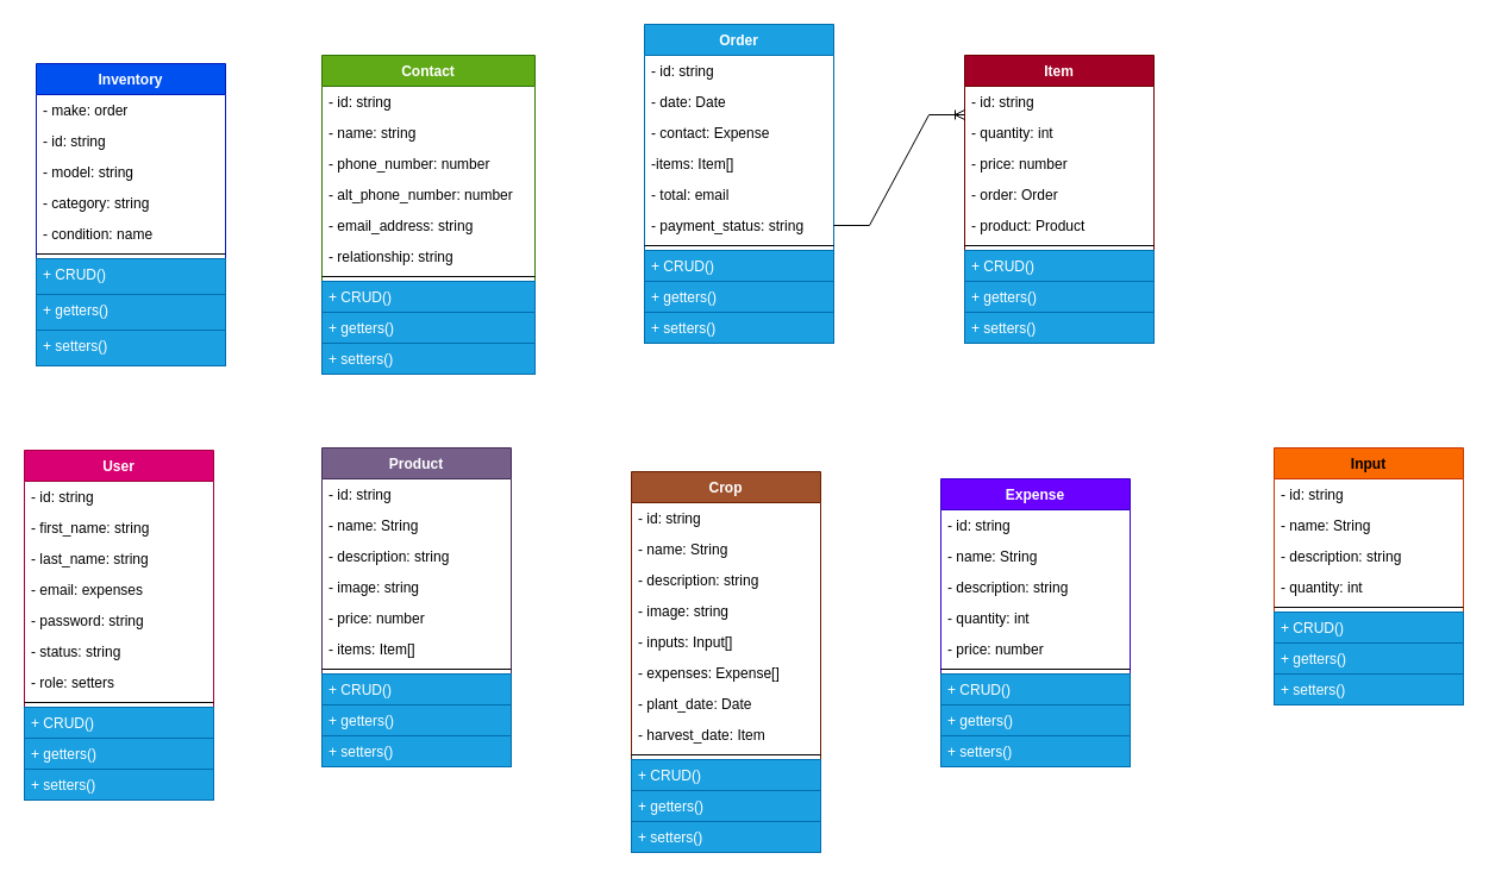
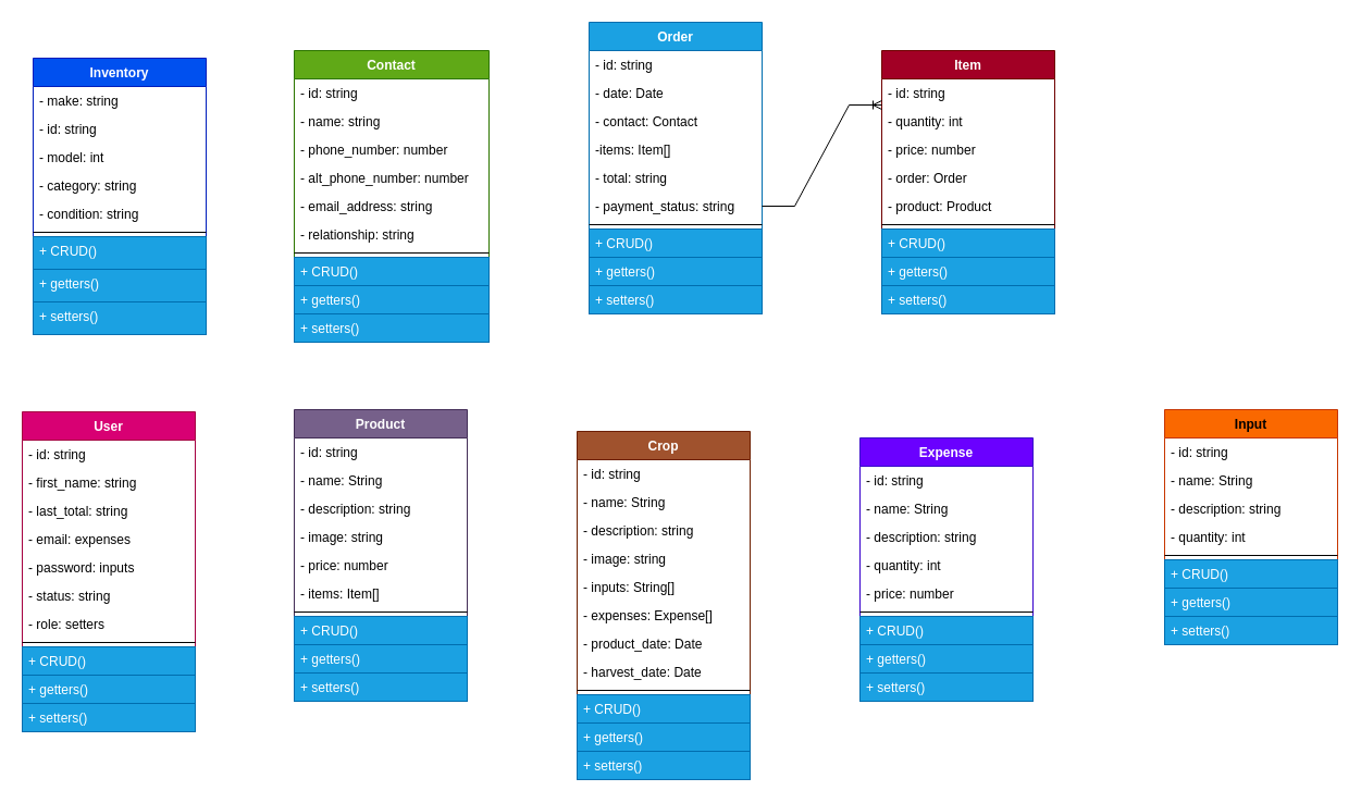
- <mxCell id="3" value="- make: order" style="text;strokeColor=none;fillColor=none;align=left;verticalAlign=top;spacingLeft=4;spacingRight=4;overflow=hidden;rotatable=0;points=[[0,0.5],[1,0.5]];portConstraint=eastwest;" parent="2" vertex="1"><mxGeometry y="26" width="159" height="26" as="geometry" /></mxCell>
+ <mxCell id="3" value="- make: string" style="text;strokeColor=none;fillColor=none;align=left;verticalAlign=top;spacingLeft=4;spacingRight=4;overflow=hidden;rotatable=0;points=[[0,0.5],[1,0.5]];portConstraint=eastwest;" parent="2" vertex="1"><mxGeometry y="26" width="159" height="26" as="geometry" /></mxCell>
- <mxCell id="26" value="- contact: Expense" style="text;strokeColor=none;fillColor=none;align=left;verticalAlign=top;spacingLeft=4;spacingRight=4;overflow=hidden;rotatable=0;points=[[0,0.5],[1,0.5]];portConstraint=eastwest;" parent="23" vertex="1"><mxGeometry y="78" width="159" height="26" as="geometry" /></mxCell>
+ <mxCell id="26" value="- contact: Contact" style="text;strokeColor=none;fillColor=none;align=left;verticalAlign=top;spacingLeft=4;spacingRight=4;overflow=hidden;rotatable=0;points=[[0,0.5],[1,0.5]];portConstraint=eastwest;" parent="23" vertex="1"><mxGeometry y="78" width="159" height="26" as="geometry" /></mxCell>
- <mxCell id="5" value="- model: string" style="text;strokeColor=none;fillColor=none;align=left;verticalAlign=top;spacingLeft=4;spacingRight=4;overflow=hidden;rotatable=0;points=[[0,0.5],[1,0.5]];portConstraint=eastwest;" parent="2" vertex="1"><mxGeometry y="78" width="159" height="26" as="geometry" /></mxCell>
+ <mxCell id="5" value="- model: int" style="text;strokeColor=none;fillColor=none;align=left;verticalAlign=top;spacingLeft=4;spacingRight=4;overflow=hidden;rotatable=0;points=[[0,0.5],[1,0.5]];portConstraint=eastwest;" parent="2" vertex="1"><mxGeometry y="78" width="159" height="26" as="geometry" /></mxCell>
- <mxCell id="28" value="- total: email" style="text;strokeColor=none;fillColor=none;align=left;verticalAlign=top;spacingLeft=4;spacingRight=4;overflow=hidden;rotatable=0;points=[[0,0.5],[1,0.5]];portConstraint=eastwest;" parent="23" vertex="1"><mxGeometry y="130" width="159" height="26" as="geometry" /></mxCell>
+ <mxCell id="28" value="- total: string" style="text;strokeColor=none;fillColor=none;align=left;verticalAlign=top;spacingLeft=4;spacingRight=4;overflow=hidden;rotatable=0;points=[[0,0.5],[1,0.5]];portConstraint=eastwest;" parent="23" vertex="1"><mxGeometry y="130" width="159" height="26" as="geometry" /></mxCell>
- <mxCell id="7" value="- condition: name" style="text;strokeColor=none;fillColor=none;align=left;verticalAlign=top;spacingLeft=4;spacingRight=4;overflow=hidden;rotatable=0;points=[[0,0.5],[1,0.5]];portConstraint=eastwest;" parent="2" vertex="1"><mxGeometry y="130" width="159" height="26" as="geometry" /></mxCell>
+ <mxCell id="7" value="- condition: string" style="text;strokeColor=none;fillColor=none;align=left;verticalAlign=top;spacingLeft=4;spacingRight=4;overflow=hidden;rotatable=0;points=[[0,0.5],[1,0.5]];portConstraint=eastwest;" parent="2" vertex="1"><mxGeometry y="130" width="159" height="26" as="geometry" /></mxCell>
- <mxCell id="58" value="- last_name: string" style="text;strokeColor=none;fillColor=none;align=left;verticalAlign=top;spacingLeft=4;spacingRight=4;overflow=hidden;rotatable=0;points=[[0,0.5],[1,0.5]];portConstraint=eastwest;" vertex="1" parent="55"><mxGeometry y="78" width="159" height="26" as="geometry" /></mxCell>
+ <mxCell id="58" value="- last_total: string" style="text;strokeColor=none;fillColor=none;align=left;verticalAlign=top;spacingLeft=4;spacingRight=4;overflow=hidden;rotatable=0;points=[[0,0.5],[1,0.5]];portConstraint=eastwest;" vertex="1" parent="55"><mxGeometry y="78" width="159" height="26" as="geometry" /></mxCell>
- <mxCell id="60" value="- password: string" style="text;strokeColor=none;fillColor=none;align=left;verticalAlign=top;spacingLeft=4;spacingRight=4;overflow=hidden;rotatable=0;points=[[0,0.5],[1,0.5]];portConstraint=eastwest;" parent="55" vertex="1"><mxGeometry y="130" width="159" height="26" as="geometry" /></mxCell>
+ <mxCell id="60" value="- password: inputs" style="text;strokeColor=none;fillColor=none;align=left;verticalAlign=top;spacingLeft=4;spacingRight=4;overflow=hidden;rotatable=0;points=[[0,0.5],[1,0.5]];portConstraint=eastwest;" parent="55" vertex="1"><mxGeometry y="130" width="159" height="26" as="geometry" /></mxCell>
- <mxCell id="72" value="- inputs: Input[]" style="text;strokeColor=none;fillColor=none;align=left;verticalAlign=top;spacingLeft=4;spacingRight=4;overflow=hidden;rotatable=0;points=[[0,0.5],[1,0.5]];portConstraint=eastwest;" parent="67" vertex="1"><mxGeometry y="130" width="159" height="26" as="geometry" /></mxCell>
+ <mxCell id="72" value="- inputs: String[]" style="text;strokeColor=none;fillColor=none;align=left;verticalAlign=top;spacingLeft=4;spacingRight=4;overflow=hidden;rotatable=0;points=[[0,0.5],[1,0.5]];portConstraint=eastwest;" parent="67" vertex="1"><mxGeometry y="130" width="159" height="26" as="geometry" /></mxCell>
- <mxCell id="74" value="- plant_date: Date" style="text;strokeColor=none;fillColor=none;align=left;verticalAlign=top;spacingLeft=4;spacingRight=4;overflow=hidden;rotatable=0;points=[[0,0.5],[1,0.5]];portConstraint=eastwest;" parent="67" vertex="1"><mxGeometry y="182" width="159" height="26" as="geometry" /></mxCell>
+ <mxCell id="74" value="- product_date: Date" style="text;strokeColor=none;fillColor=none;align=left;verticalAlign=top;spacingLeft=4;spacingRight=4;overflow=hidden;rotatable=0;points=[[0,0.5],[1,0.5]];portConstraint=eastwest;" parent="67" vertex="1"><mxGeometry y="182" width="159" height="26" as="geometry" /></mxCell>
- <mxCell id="75" value="- harvest_date: Item" style="text;strokeColor=none;fillColor=none;align=left;verticalAlign=top;spacingLeft=4;spacingRight=4;overflow=hidden;rotatable=0;points=[[0,0.5],[1,0.5]];portConstraint=eastwest;" parent="67" vertex="1"><mxGeometry y="208" width="159" height="26" as="geometry" /></mxCell>
+ <mxCell id="75" value="- harvest_date: Date" style="text;strokeColor=none;fillColor=none;align=left;verticalAlign=top;spacingLeft=4;spacingRight=4;overflow=hidden;rotatable=0;points=[[0,0.5],[1,0.5]];portConstraint=eastwest;" parent="67" vertex="1"><mxGeometry y="208" width="159" height="26" as="geometry" /></mxCell>
